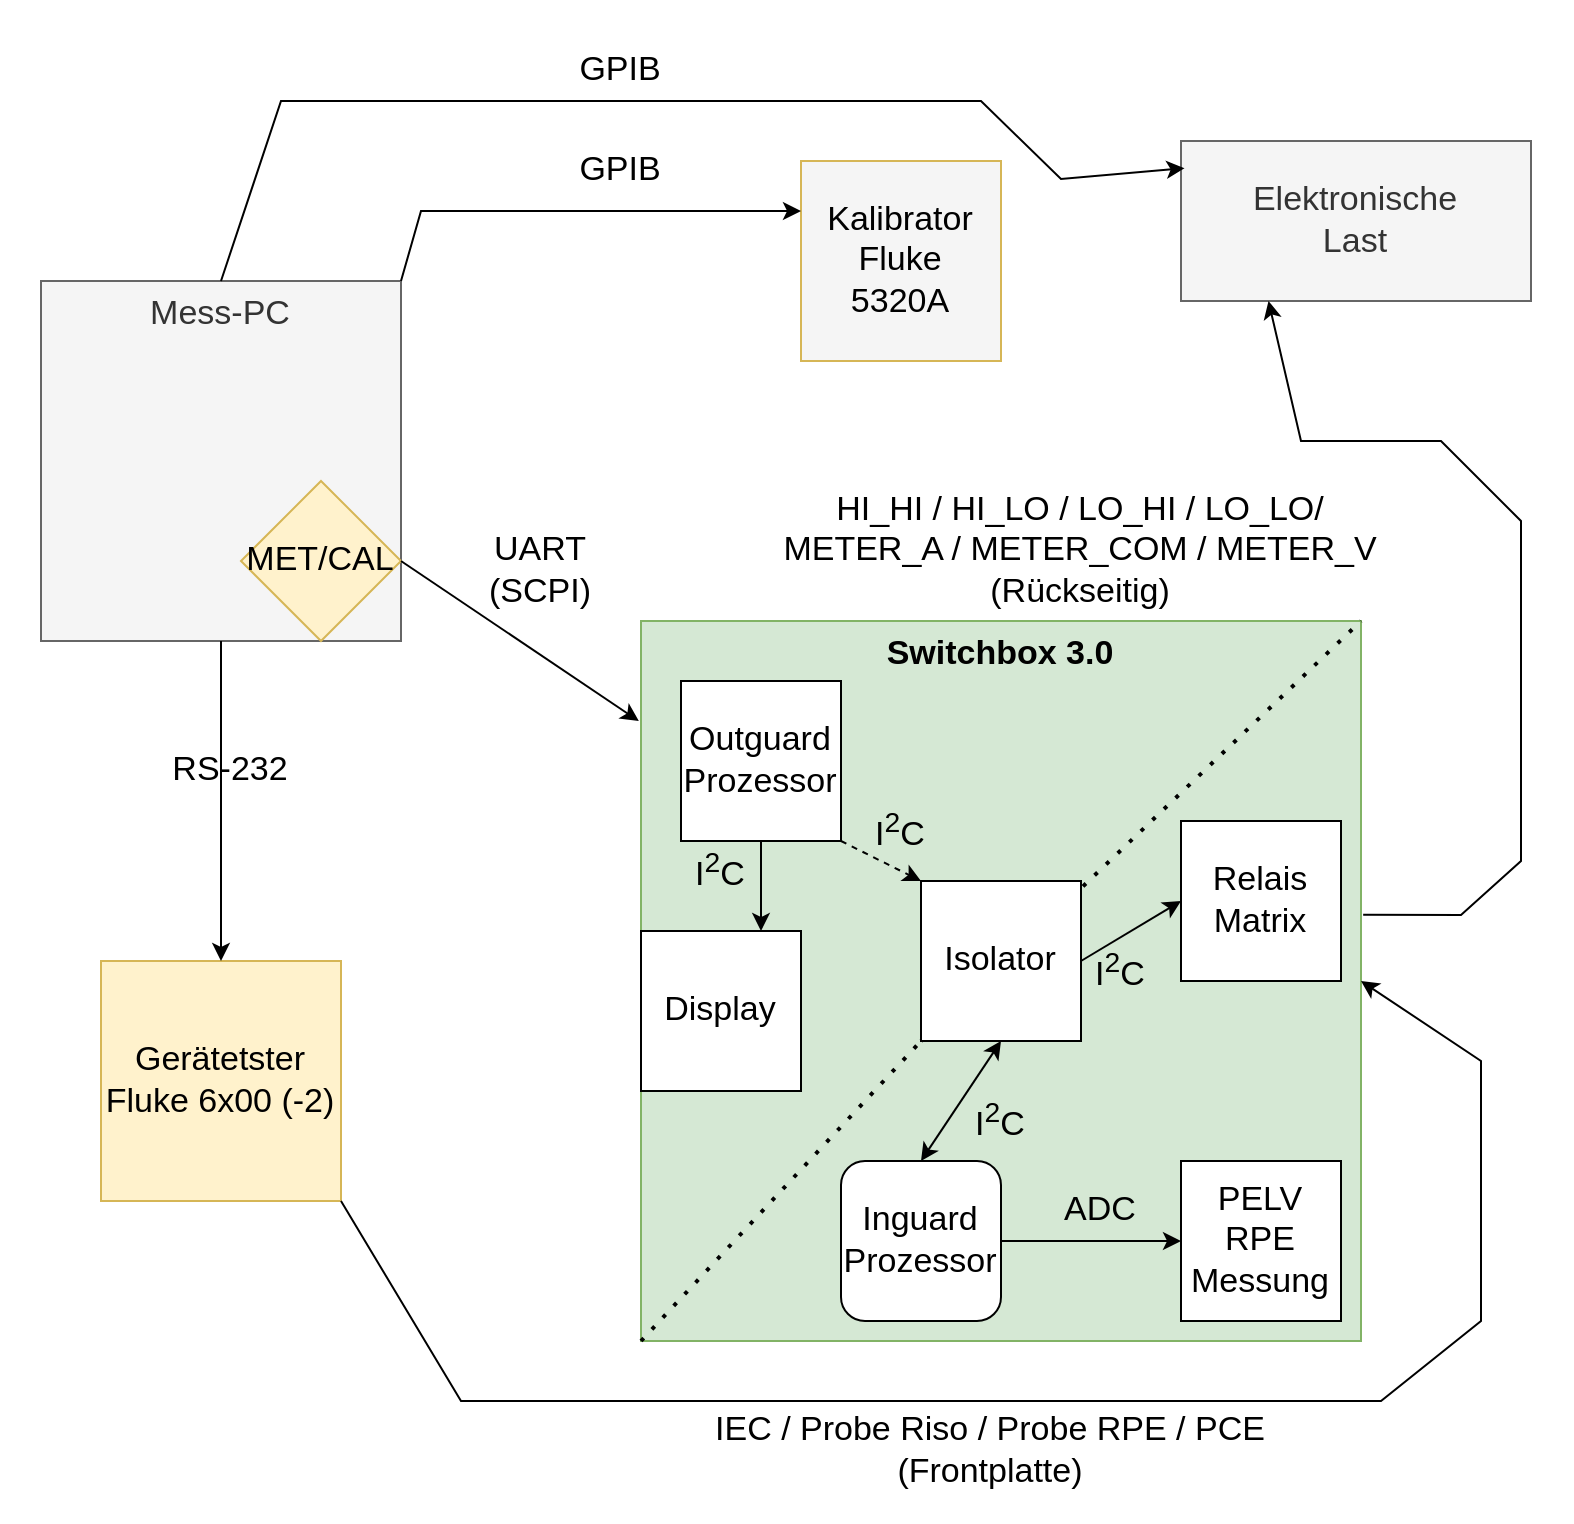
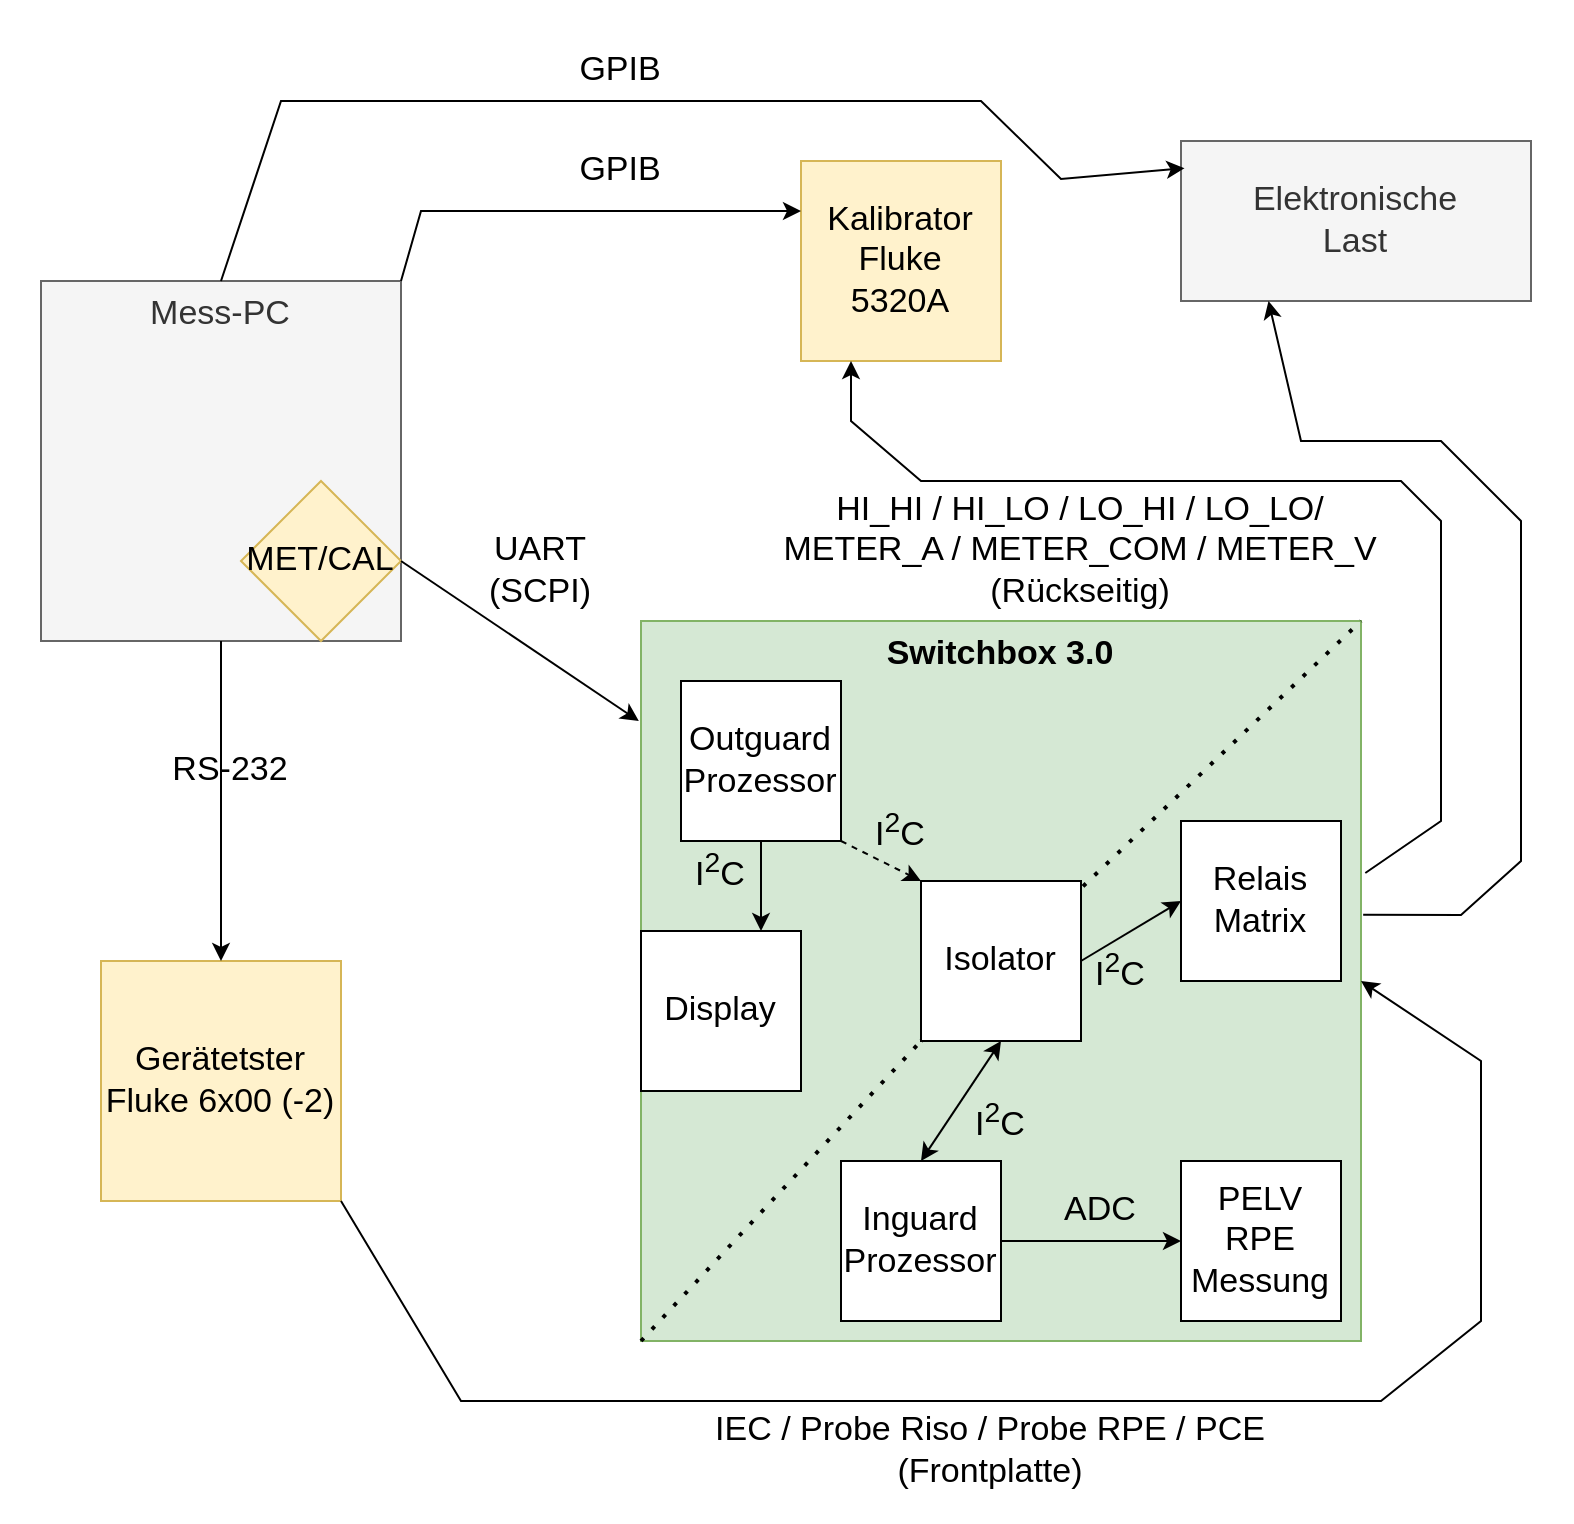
- <mxCell id="5" value="Kalibrator&lt;br&gt;Fluke&lt;br&gt;5320A" style="whiteSpace=wrap;html=1;aspect=fixed;fontSize=17;fillColor=#f5f5f5;strokeColor=#d6b656;" parent="1" vertex="1"><mxGeometry x="400" y="80" width="100" height="100" as="geometry" /></mxCell>
+ <mxCell id="5" value="Kalibrator&lt;br&gt;Fluke&lt;br&gt;5320A" style="whiteSpace=wrap;html=1;aspect=fixed;fontSize=17;fillColor=#fff2cc;strokeColor=#d6b656;" parent="1" vertex="1"><mxGeometry x="400" y="80" width="100" height="100" as="geometry" /></mxCell>
+ <mxCell id="29" value="" style="endArrow=classic;html=1;rounded=0;fontSize=17;entryX=0.25;entryY=1;entryDx=0;entryDy=0;exitX=1.006;exitY=0.35;exitDx=0;exitDy=0;exitPerimeter=0;" parent="1" source="2" target="5" edge="1"><mxGeometry width="50" height="50" relative="1" as="geometry"><mxPoint x="350" y="500" as="sourcePoint" /><mxPoint x="400" y="450" as="targetPoint" /><Array as="points"><mxPoint x="720" y="410" /><mxPoint x="720" y="260" /><mxPoint x="700" y="240" /><mxPoint x="460" y="240" /><mxPoint x="425" y="210" /></Array></mxGeometry></mxCell>
- <mxCell id="9" value="Inguard&lt;br&gt;Prozessor" style="whiteSpace=wrap;html=1;aspect=fixed;fontSize=17;rounded=1;" parent="1" vertex="1"><mxGeometry x="420" y="580" width="80" height="80" as="geometry" /></mxCell>
+ <mxCell id="9" value="Inguard&lt;br&gt;Prozessor" style="whiteSpace=wrap;html=1;aspect=fixed;fontSize=17;" parent="1" vertex="1"><mxGeometry x="420" y="580" width="80" height="80" as="geometry" /></mxCell>
